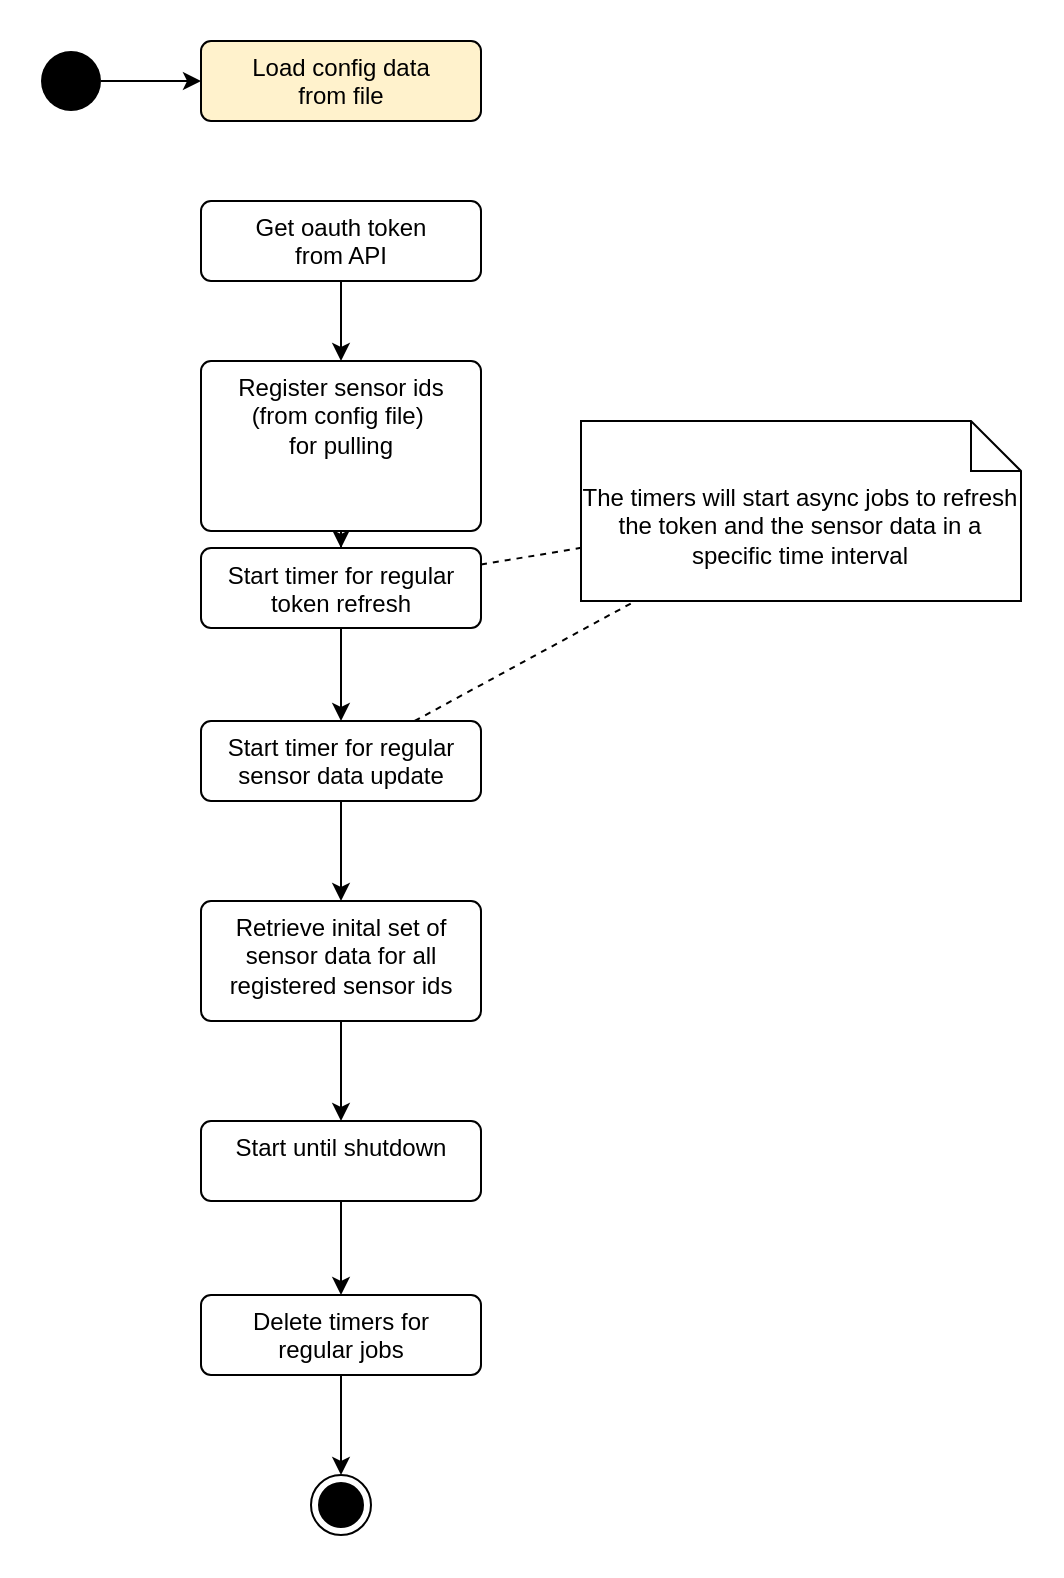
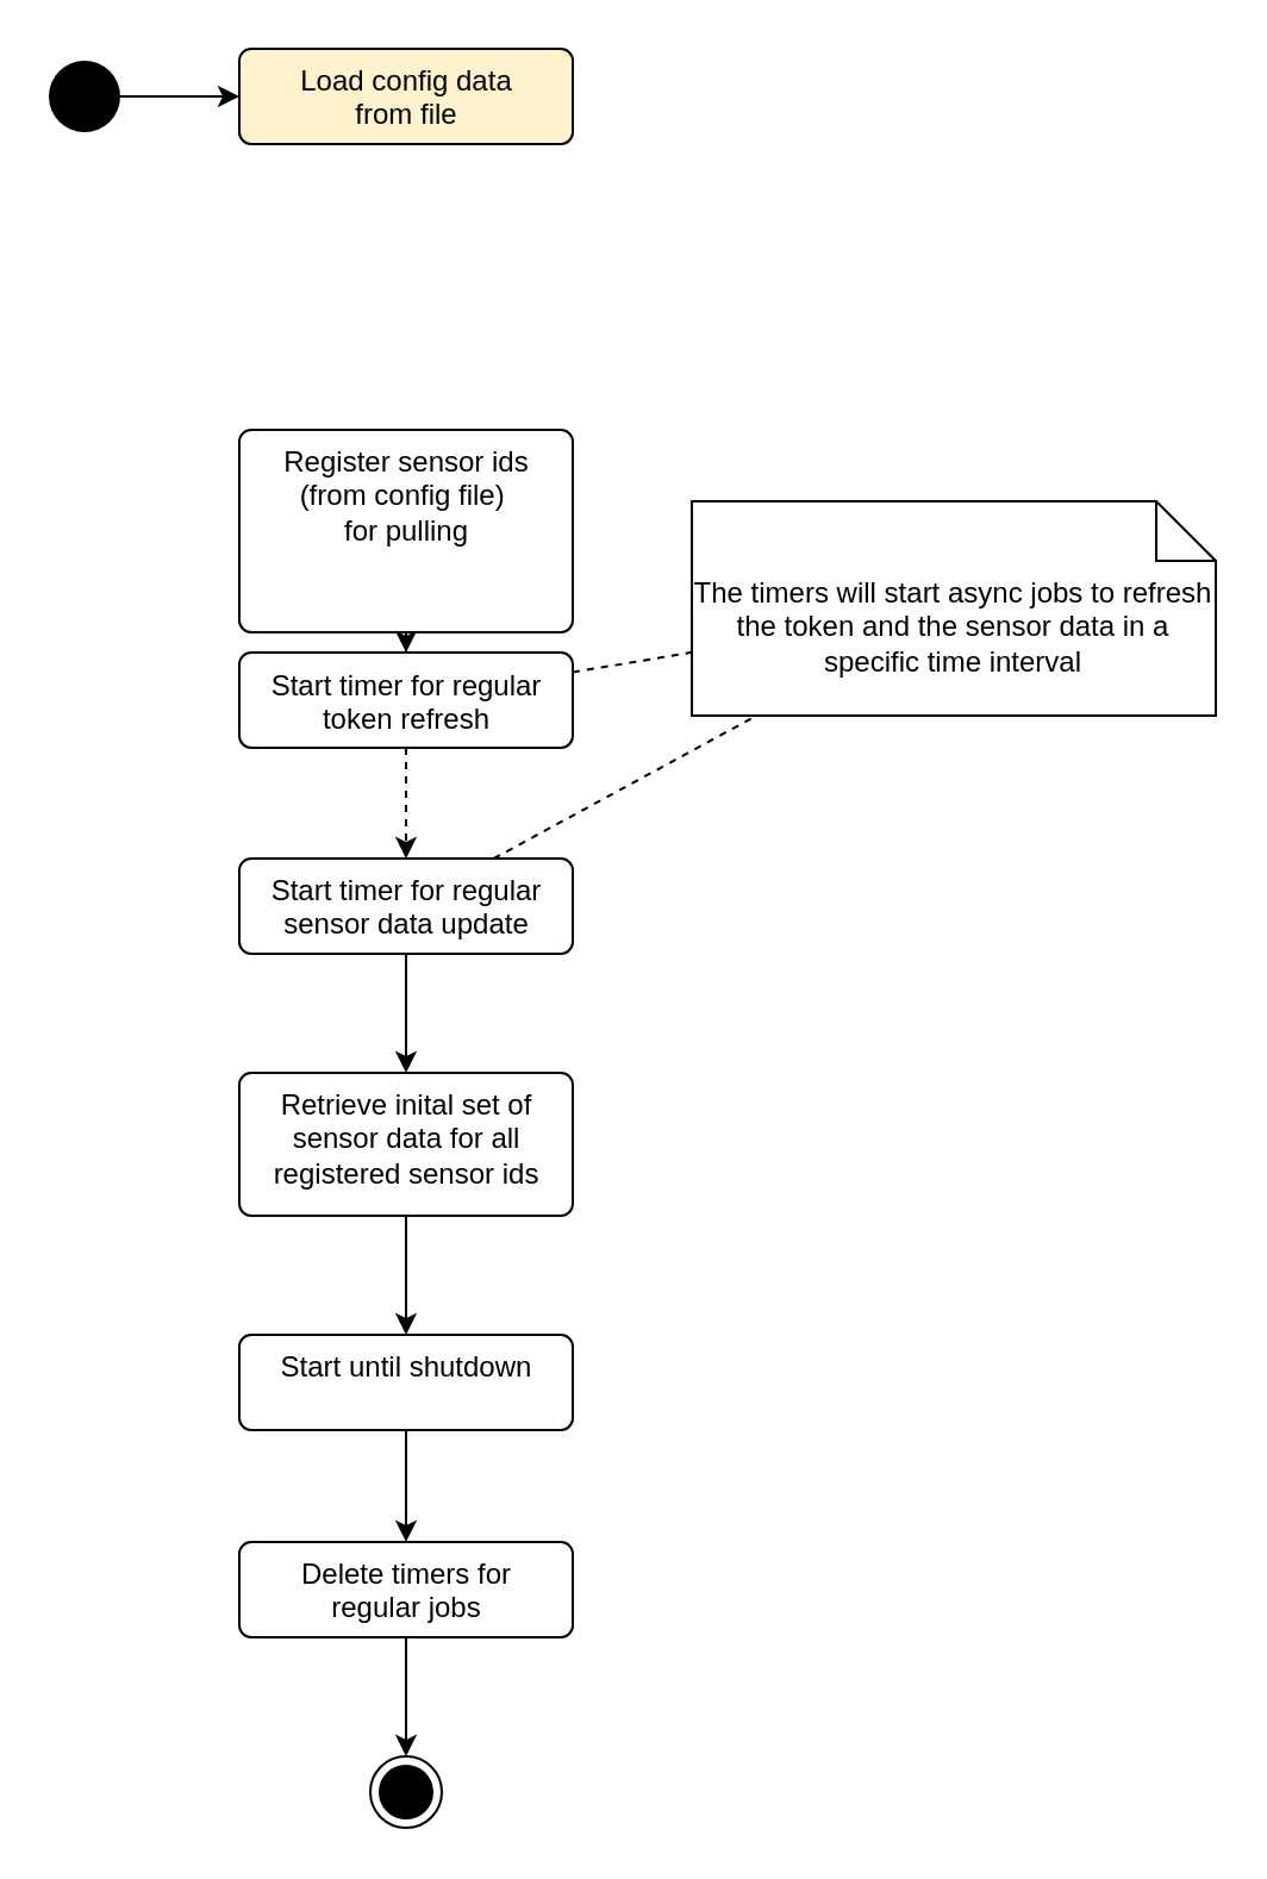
- <mxCell id="6" value="Get oauth token&lt;br&gt;from API" style="html=1;align=center;verticalAlign=top;rounded=1;absoluteArcSize=1;arcSize=10;dashed=0;" parent="1" vertex="1"><mxGeometry x="100" y="100" width="140" height="40" as="geometry" /></mxCell>
- <mxCell id="5" style="edgeStyle=orthogonalEdgeStyle;rounded=0;orthogonalLoop=1;jettySize=auto;html=1;" parent="1" source="6" target="8" edge="1"><mxGeometry relative="1" as="geometry" /></mxCell>
- <mxCell id="9" style="edgeStyle=orthogonalEdgeStyle;rounded=0;orthogonalLoop=1;jettySize=auto;html=1;" parent="1" source="11" target="14" edge="1"><mxGeometry relative="1" as="geometry" /></mxCell>
+ <mxCell id="9" style="edgeStyle=orthogonalEdgeStyle;rounded=0;orthogonalLoop=1;jettySize=auto;html=1;dashed=1;" parent="1" source="11" target="14" edge="1"><mxGeometry relative="1" as="geometry" /></mxCell>
